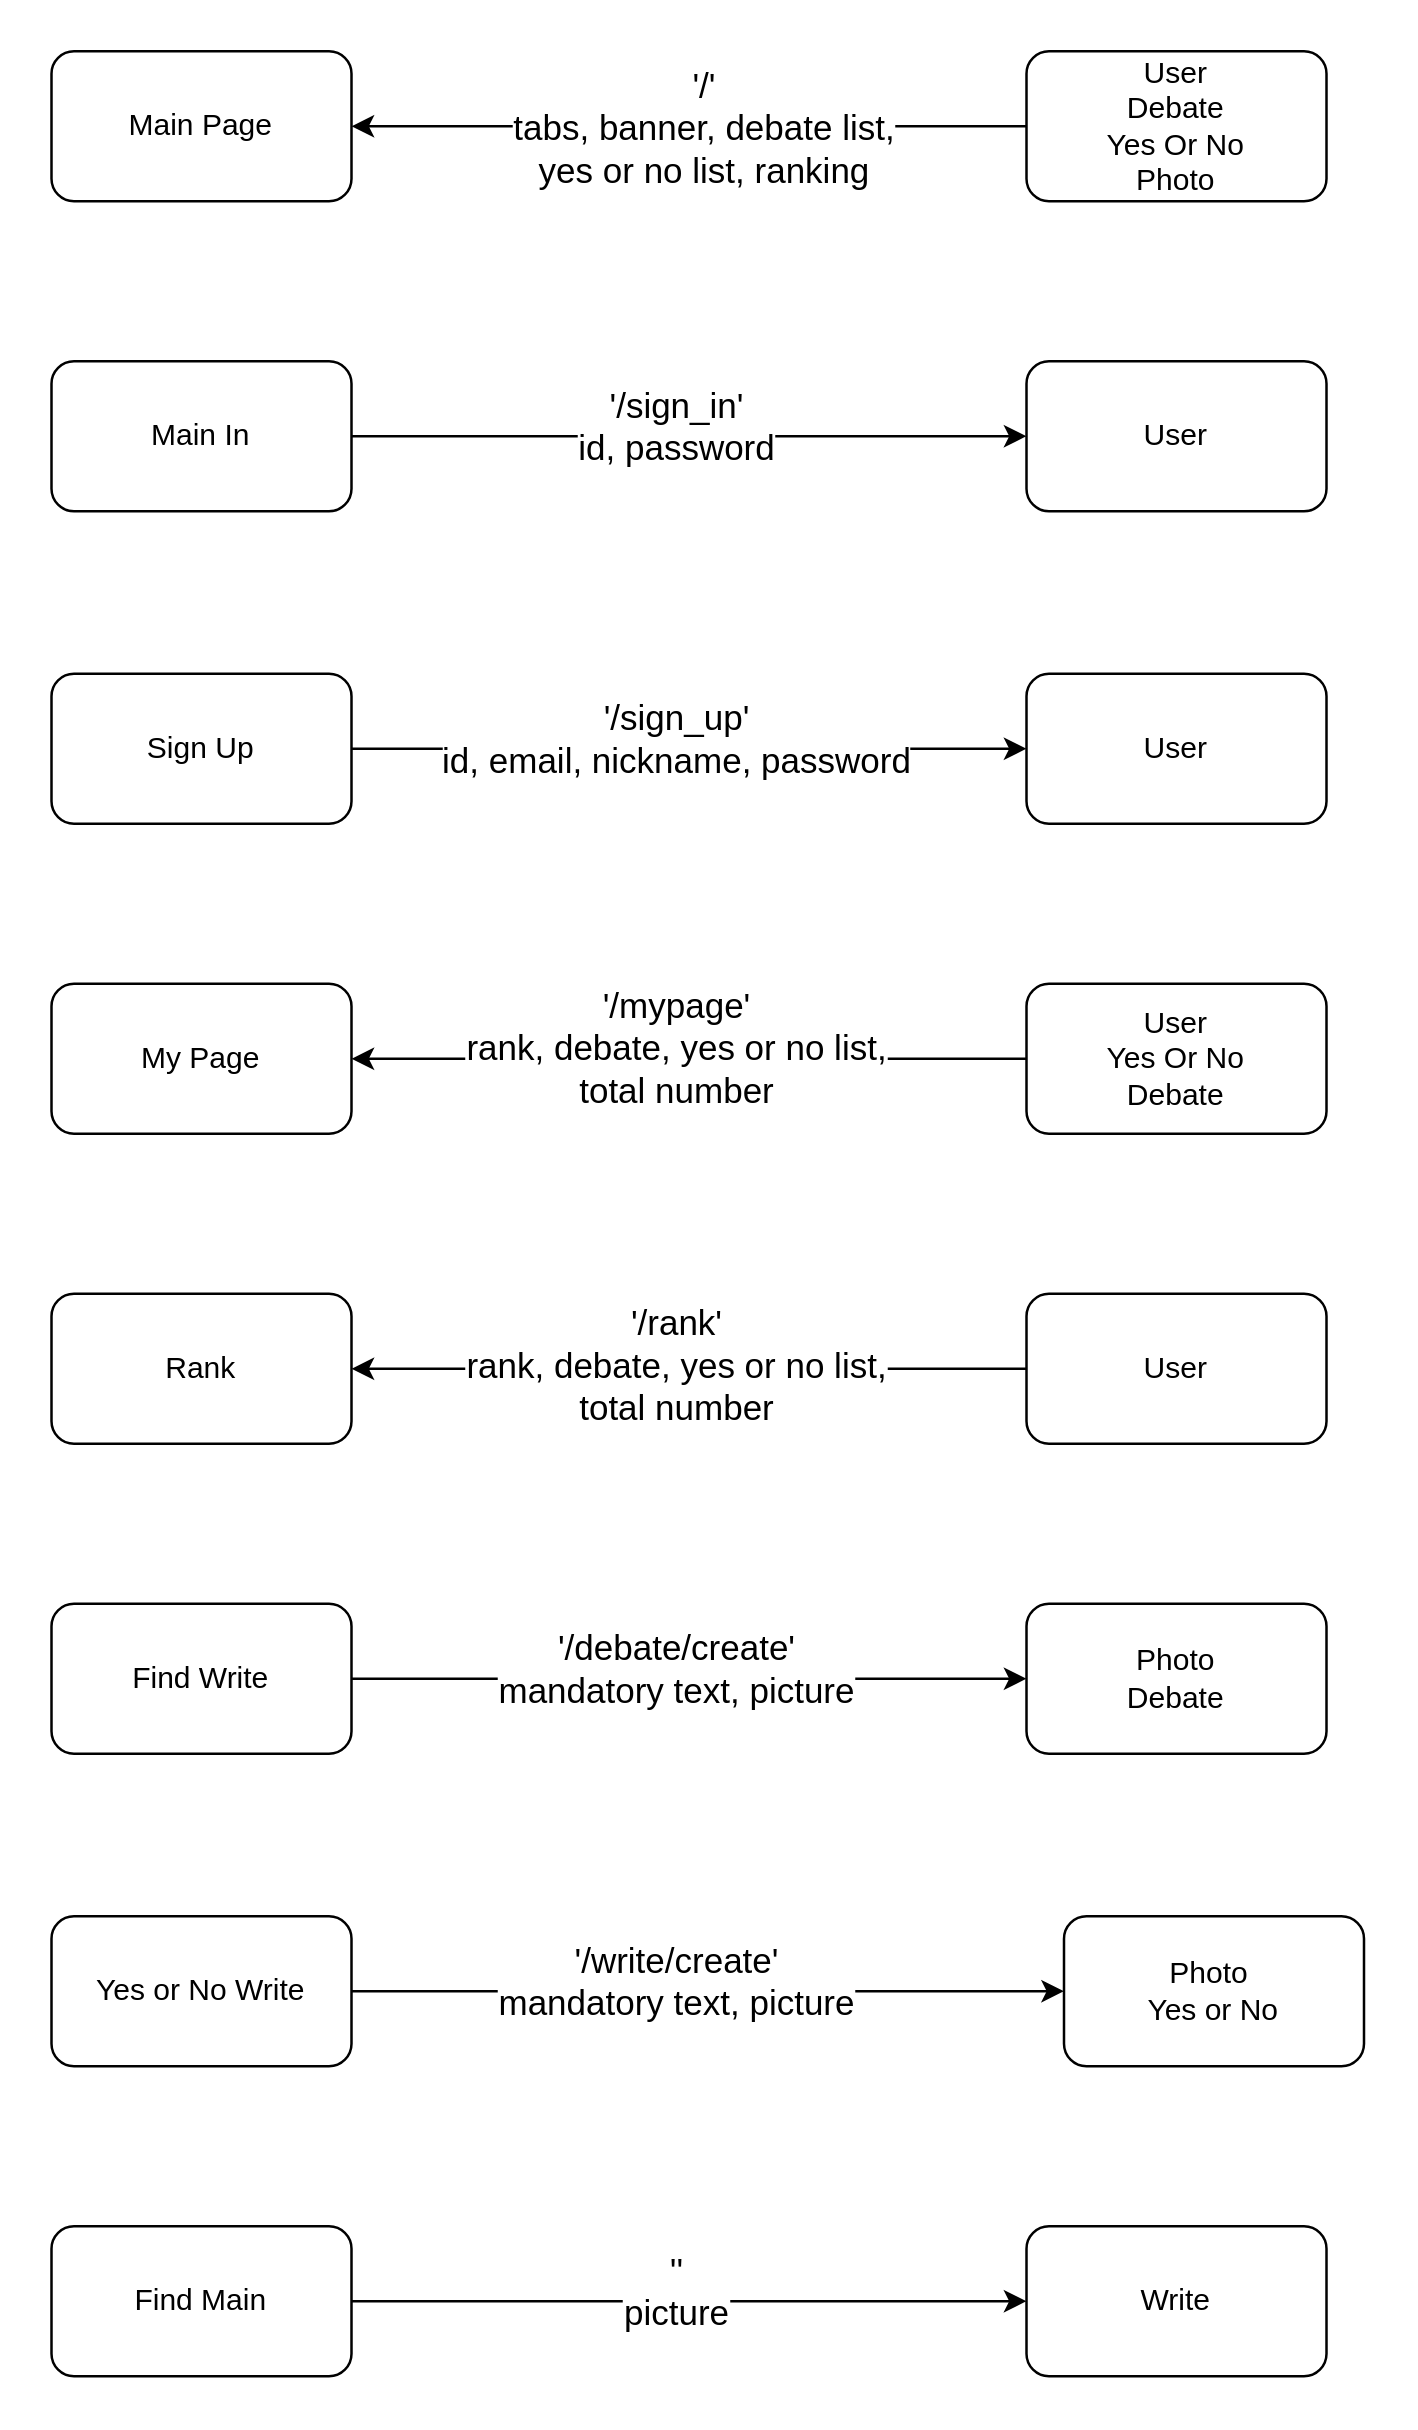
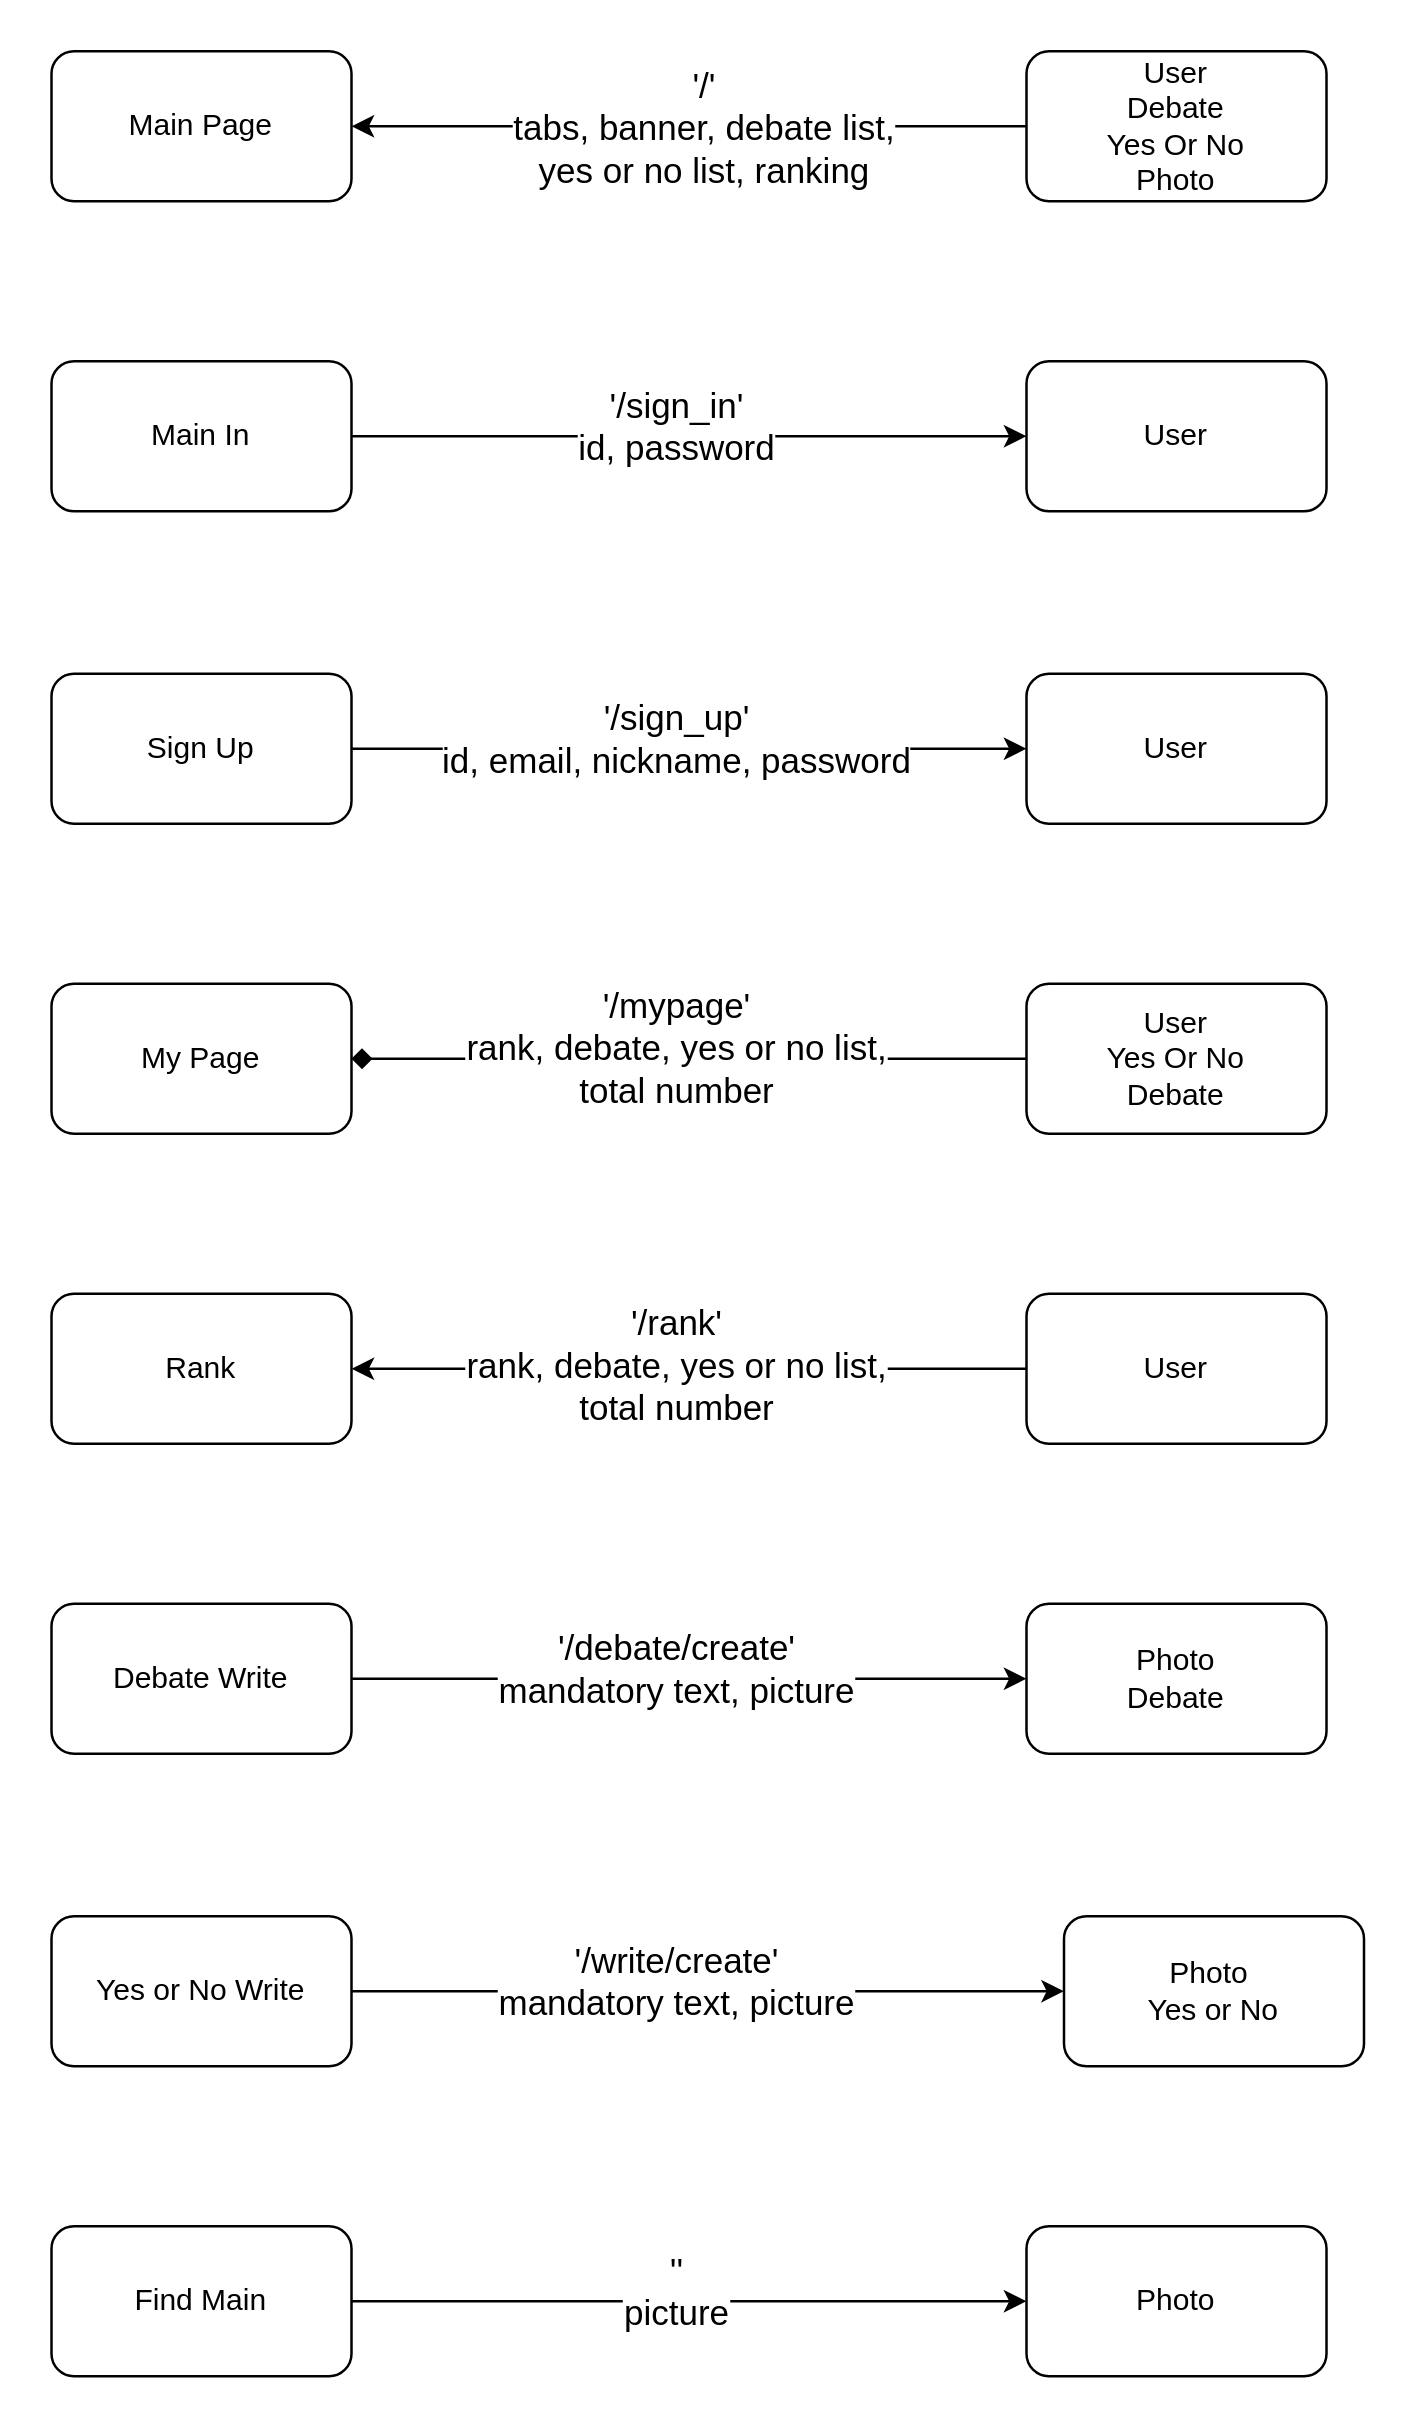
- <mxCell id="18" style="edgeStyle=orthogonalEdgeStyle;rounded=0;orthogonalLoop=1;jettySize=auto;html=1;exitX=0;exitY=0.5;exitDx=0;exitDy=0;entryX=1;entryY=0.5;entryDx=0;entryDy=0;fontSize=20;" edge="1" parent="1" source="19" target="4"><mxGeometry relative="1" as="geometry" /></mxCell>
+ <mxCell id="18" style="edgeStyle=orthogonalEdgeStyle;rounded=0;orthogonalLoop=1;jettySize=auto;html=1;exitX=0;exitY=0.5;exitDx=0;exitDy=0;entryX=1;entryY=0.5;entryDx=0;entryDy=0;fontSize=20;endArrow=diamond;" edge="1" parent="1" source="19" target="4"><mxGeometry relative="1" as="geometry" /></mxCell>
- <mxCell id="12" value="Find Write" style="rounded=1;whiteSpace=wrap;html=1;" vertex="1" parent="1"><mxGeometry x="20" y="641" width="120" height="60" as="geometry" /></mxCell>
+ <mxCell id="12" value="Debate Write" style="rounded=1;whiteSpace=wrap;html=1;" vertex="1" parent="1"><mxGeometry x="20" y="641" width="120" height="60" as="geometry" /></mxCell>
- <mxCell id="26" value="Write" style="rounded=1;whiteSpace=wrap;html=1;" vertex="1" parent="1"><mxGeometry x="410" y="890" width="120" height="60" as="geometry" /></mxCell>
+ <mxCell id="26" value="Photo" style="rounded=1;whiteSpace=wrap;html=1;" vertex="1" parent="1"><mxGeometry x="410" y="890" width="120" height="60" as="geometry" /></mxCell>
